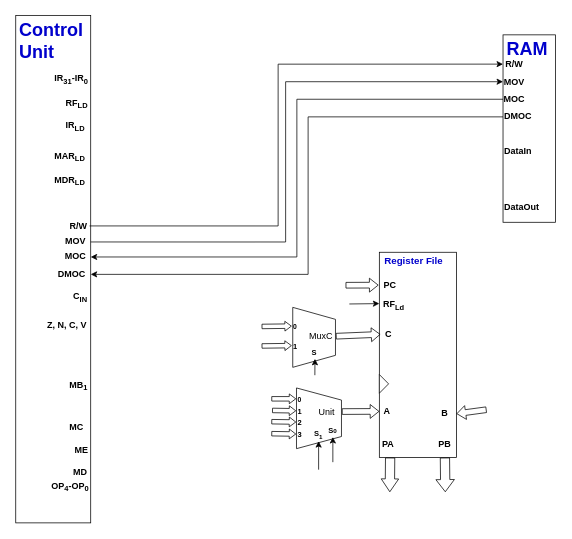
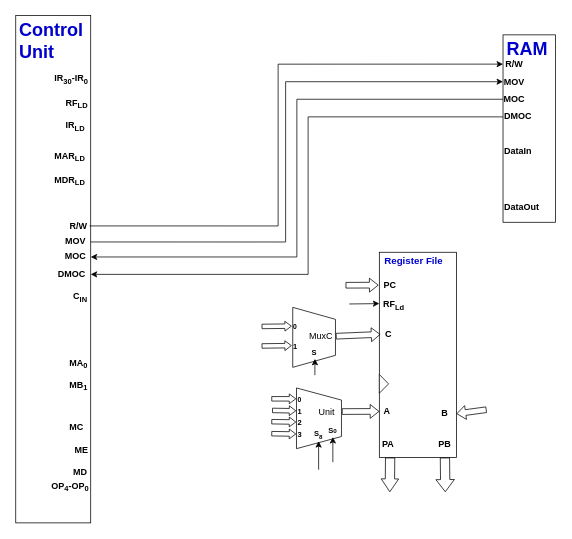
- <mxCell id="17" value="&lt;div style=&quot;text-align: right&quot;&gt;&lt;b&gt;IR&lt;sub&gt;31&lt;/sub&gt;-IR&lt;sub&gt;0&lt;/sub&gt;&lt;/b&gt;&lt;br&gt;&lt;/div&gt;" style="text;html=1;" vertex="1" parent="5"><mxGeometry x="50" y="70.084" width="50" height="33.373" as="geometry" /></mxCell>
+ <mxCell id="17" value="&lt;div style=&quot;text-align: right&quot;&gt;&lt;b&gt;IR&lt;sub&gt;30&lt;/sub&gt;-IR&lt;sub&gt;0&lt;/sub&gt;&lt;/b&gt;&lt;br&gt;&lt;/div&gt;" style="text;html=1;" vertex="1" parent="5"><mxGeometry x="50" y="70.084" width="50" height="33.373" as="geometry" /></mxCell>
- <mxCell id="10" value="&lt;div style=&quot;text-align: right&quot;&gt;&lt;b&gt;Z, N, C, V&lt;/b&gt;&lt;/div&gt;" style="text;html=1;strokeColor=none;fillColor=none;align=center;verticalAlign=middle;whiteSpace=wrap;rounded=0;" vertex="1" parent="5"><mxGeometry x="36.5" y="403.816" width="63" height="19.07" as="geometry" /></mxCell>
+ <mxCell id="11" value="&lt;div style=&quot;text-align: right&quot;&gt;&lt;b&gt;MA&lt;sub&gt;0&lt;/sub&gt;&lt;/b&gt;&lt;br&gt;&lt;/div&gt;" style="text;html=1;" vertex="1" parent="5"><mxGeometry x="70" y="450.062" width="31" height="21.931" as="geometry" /></mxCell>
- <mxCell id="72" value="&lt;font size=&quot;1&quot;&gt;&lt;b&gt;S&lt;sub&gt;1&lt;/sub&gt;&lt;/b&gt;&lt;/font&gt;" style="text;html=1;strokeColor=none;fillColor=none;align=center;verticalAlign=middle;whiteSpace=wrap;rounded=0;" vertex="1" parent="67"><mxGeometry x="28" y="46.5" width="24" height="20" as="geometry" /></mxCell>
+ <mxCell id="72" value="&lt;font size=&quot;1&quot;&gt;&lt;b&gt;S&lt;sub&gt;8&lt;/sub&gt;&lt;/b&gt;&lt;/font&gt;" style="text;html=1;strokeColor=none;fillColor=none;align=center;verticalAlign=middle;whiteSpace=wrap;rounded=0;" vertex="1" parent="67"><mxGeometry x="28" y="46.5" width="24" height="20" as="geometry" /></mxCell>
